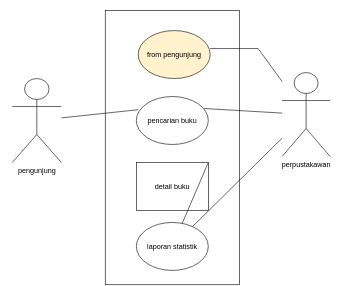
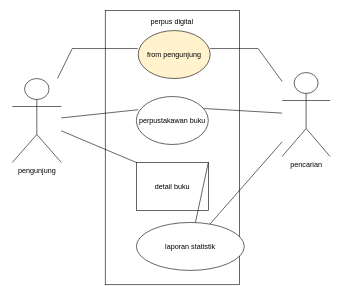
+ <mxCell id="9" value="perpus digital" style="text;html=1;strokeColor=none;fillColor=none;align=center;verticalAlign=middle;whiteSpace=wrap;rounded=0;" vertex="1" parent="1"><mxGeometry x="245.32" y="20" width="83.12" height="30" as="geometry" /></mxCell>
+ <mxCell id="10" value="" style="endArrow=none;html=1;rounded=0;entryX=-0.008;entryY=0.375;entryDx=0;entryDy=0;entryPerimeter=0;" edge="1" parent="1" source="7" target="3"><mxGeometry width="50" height="50" relative="1" as="geometry"><mxPoint x="240" y="360" as="sourcePoint" /><mxPoint x="180" y="80" as="targetPoint" /><Array as="points"><mxPoint x="120" y="80" /></Array></mxGeometry></mxCell>
- <mxCell id="4" value="pencarian buku" style="ellipse;whiteSpace=wrap;html=1;" vertex="1" parent="1"><mxGeometry x="226.88" y="160" width="120" height="80" as="geometry" /></mxCell>
+ <mxCell id="4" value="perpustakawan buku" style="ellipse;whiteSpace=wrap;html=1;" vertex="1" parent="1"><mxGeometry x="226.88" y="160" width="120" height="80" as="geometry" /></mxCell>
+ <mxCell id="14" value="" style="endArrow=none;html=1;rounded=0;entryX=0;entryY=0;entryDx=0;entryDy=0;" edge="1" parent="1" source="7" target="5"><mxGeometry width="50" height="50" relative="1" as="geometry"><mxPoint x="240" y="260" as="sourcePoint" /><mxPoint x="290" y="210" as="targetPoint" /></mxGeometry></mxCell>
- <mxCell id="8" value="perpustakawan" style="shape=umlActor;verticalLabelPosition=bottom;verticalAlign=top;html=1;outlineConnect=0;" vertex="1" parent="1"><mxGeometry x="470" y="120" width="80" height="140" as="geometry" /></mxCell>
+ <mxCell id="8" value="pencarian" style="shape=umlActor;verticalLabelPosition=bottom;verticalAlign=top;html=1;outlineConnect=0;" vertex="1" parent="1"><mxGeometry x="470" y="120" width="80" height="140" as="geometry" /></mxCell>
- <mxCell id="6" value="laporan statistik" style="ellipse;whiteSpace=wrap;html=1;" vertex="1" parent="1"><mxGeometry x="226.88" y="370" width="120" height="80" as="geometry" /></mxCell>
+ <mxCell id="6" value="laporan statistik" style="ellipse;whiteSpace=wrap;html=1;" vertex="1" parent="1"><mxGeometry x="226.88" y="370" width="180" height="80" as="geometry" /></mxCell>
